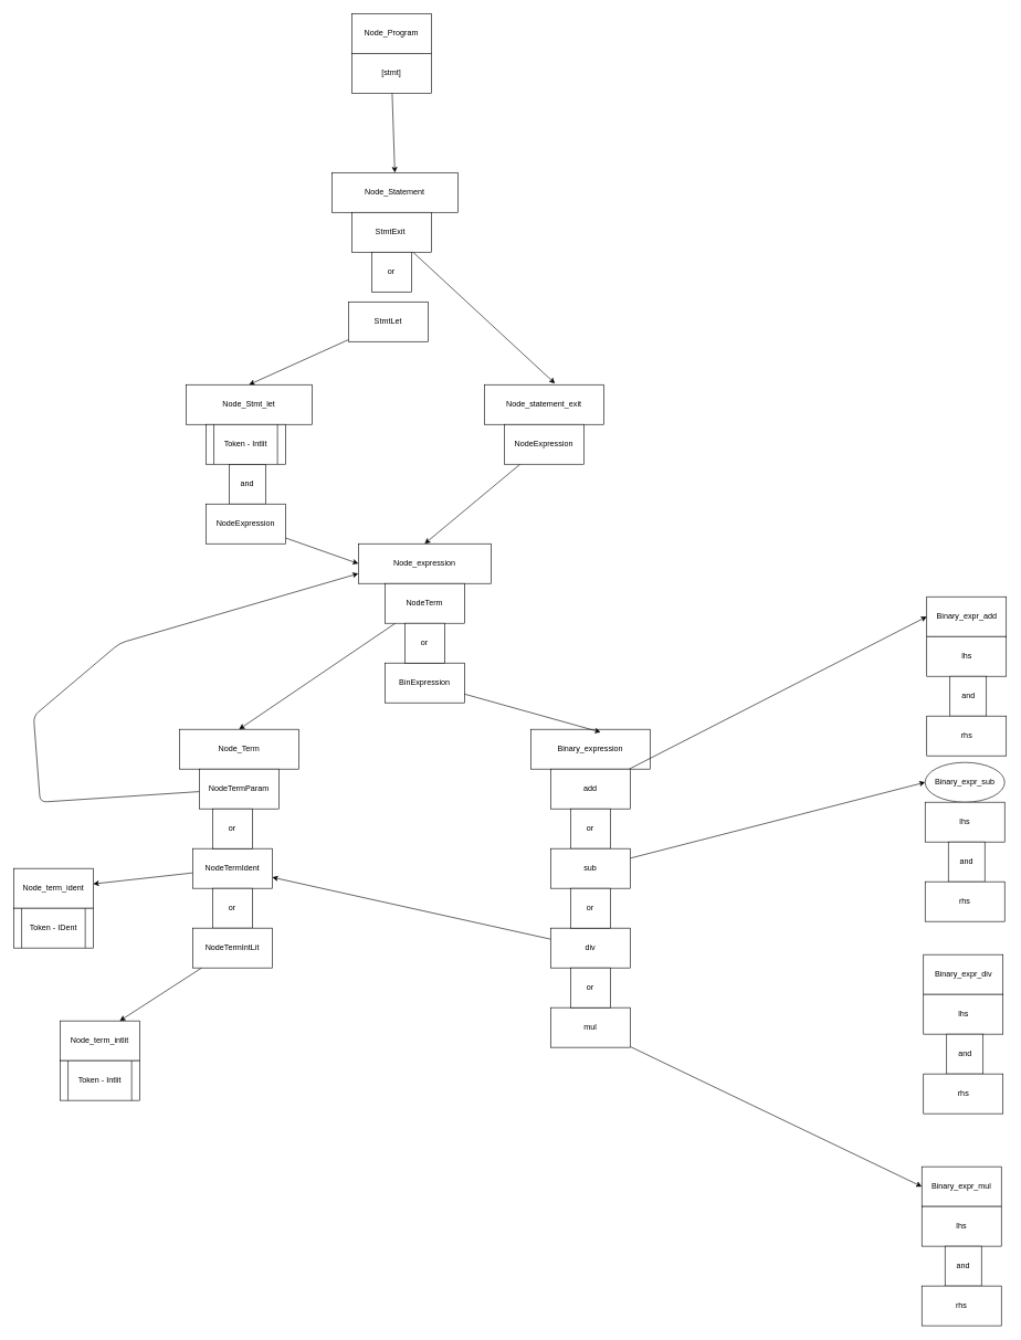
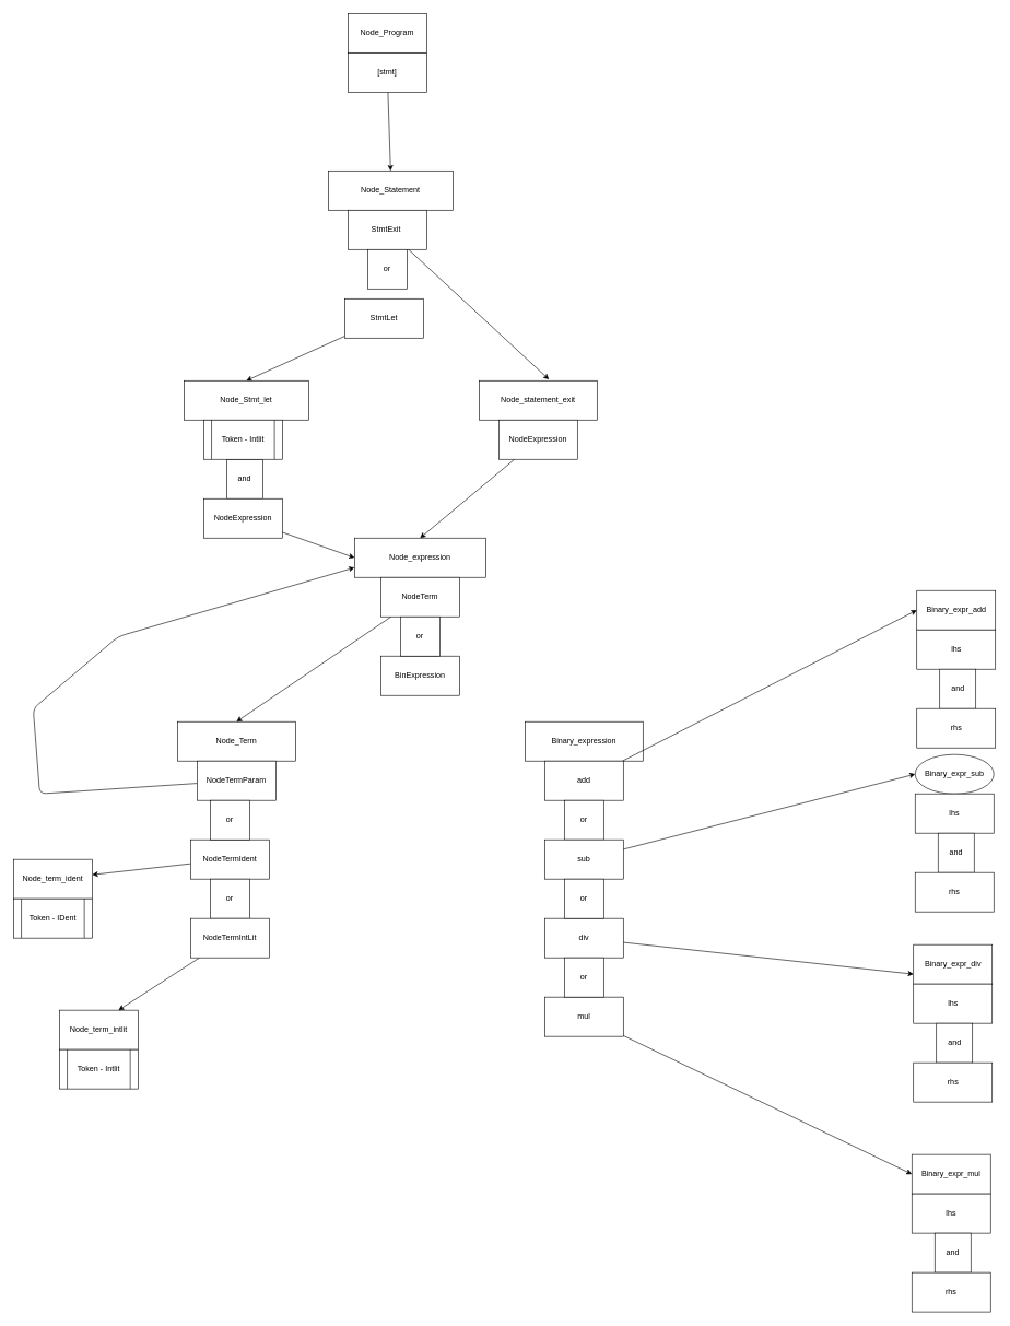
- <mxCell id="65" style="edgeStyle=none;html=1;entryX=0.586;entryY=0.072;entryDx=0;entryDy=0;entryPerimeter=0;" edge="1" parent="1" source="28" target="14"><mxGeometry relative="1" as="geometry" /></mxCell>
- <mxCell id="43" style="edgeStyle=none;html=1;" edge="1" parent="1" source="44" target="31"><mxGeometry relative="1" as="geometry" /></mxCell>
+ <mxCell id="43" style="edgeStyle=none;html=1;entryX=0;entryY=0.75;entryDx=0;entryDy=0;" edge="1" parent="1" source="44" target="17"><mxGeometry relative="1" as="geometry" /></mxCell>
